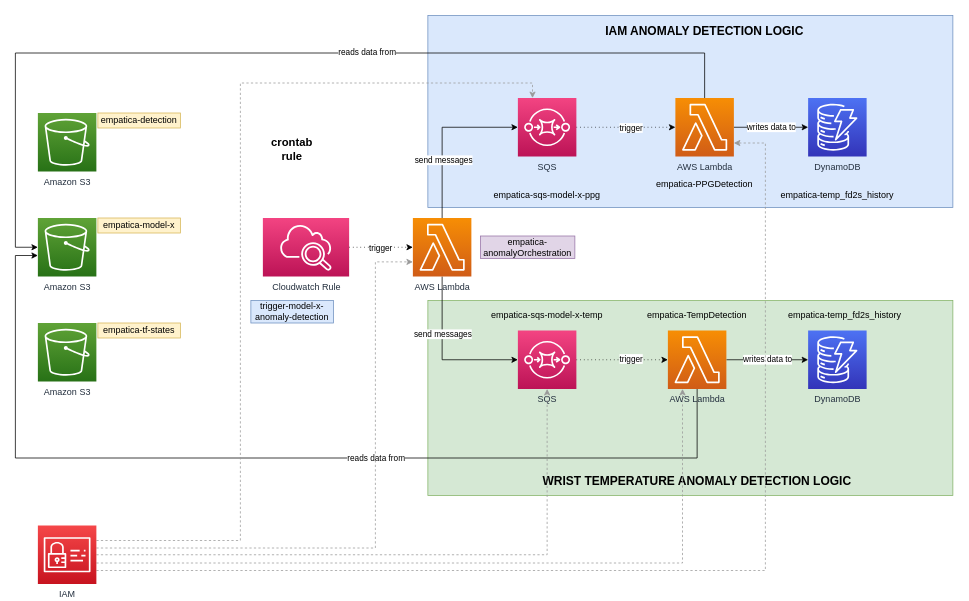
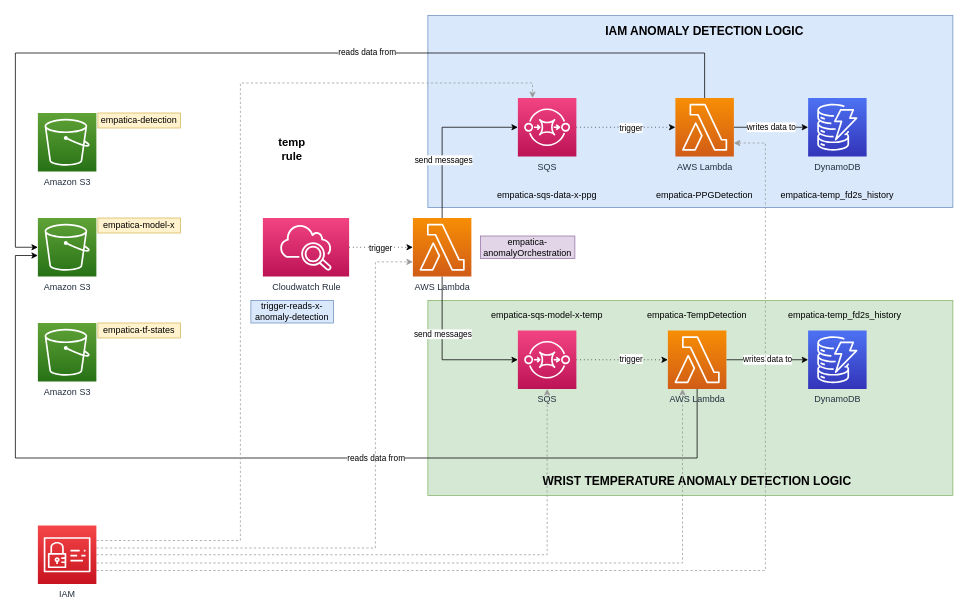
- <mxCell id="17" value="crontab rule" style="text;html=1;strokeColor=none;fillColor=none;align=center;verticalAlign=middle;whiteSpace=wrap;rounded=0;fontSize=15;fontStyle=1" vertex="1" parent="1"><mxGeometry x="359" y="188" width="60" height="20" as="geometry" /></mxCell>
+ <mxCell id="17" value="temp rule" style="text;html=1;strokeColor=none;fillColor=none;align=center;verticalAlign=middle;whiteSpace=wrap;rounded=0;fontSize=15;fontStyle=1" vertex="1" parent="1"><mxGeometry x="359" y="188" width="60" height="20" as="geometry" /></mxCell>
- <mxCell id="38" value="empatica-PPGDetection" style="text;html=1;align=center;verticalAlign=middle;whiteSpace=wrap;rounded=0;fillColor=none;" vertex="1" parent="1"><mxGeometry x="863" y="235" width="152" height="20" as="geometry" /></mxCell>
+ <mxCell id="38" value="empatica-PPGDetection" style="text;html=1;align=center;verticalAlign=middle;whiteSpace=wrap;rounded=0;fillColor=none;" vertex="1" parent="1"><mxGeometry x="863" y="250" width="152" height="20" as="geometry" /></mxCell>
- <mxCell id="27" value="empatica-sqs-model-x-ppg" style="text;html=1;align=center;verticalAlign=middle;whiteSpace=wrap;rounded=0;" vertex="1" parent="1"><mxGeometry x="651" y="250" width="156" height="20" as="geometry" /></mxCell>
+ <mxCell id="27" value="empatica-sqs-data-x-ppg" style="text;html=1;align=center;verticalAlign=middle;whiteSpace=wrap;rounded=0;" vertex="1" parent="1"><mxGeometry x="651" y="250" width="156" height="20" as="geometry" /></mxCell>
- <mxCell id="16" value="trigger-model-x-anomaly-detection" style="text;html=1;strokeColor=#6c8ebf;fillColor=#dae8fc;align=center;verticalAlign=middle;whiteSpace=wrap;rounded=0;" vertex="1" parent="1"><mxGeometry x="334" y="400" width="110" height="30" as="geometry" /></mxCell>
+ <mxCell id="16" value="trigger-reads-x-anomaly-detection" style="text;html=1;strokeColor=#6c8ebf;fillColor=#dae8fc;align=center;verticalAlign=middle;whiteSpace=wrap;rounded=0;" vertex="1" parent="1"><mxGeometry x="334" y="400" width="110" height="30" as="geometry" /></mxCell>
